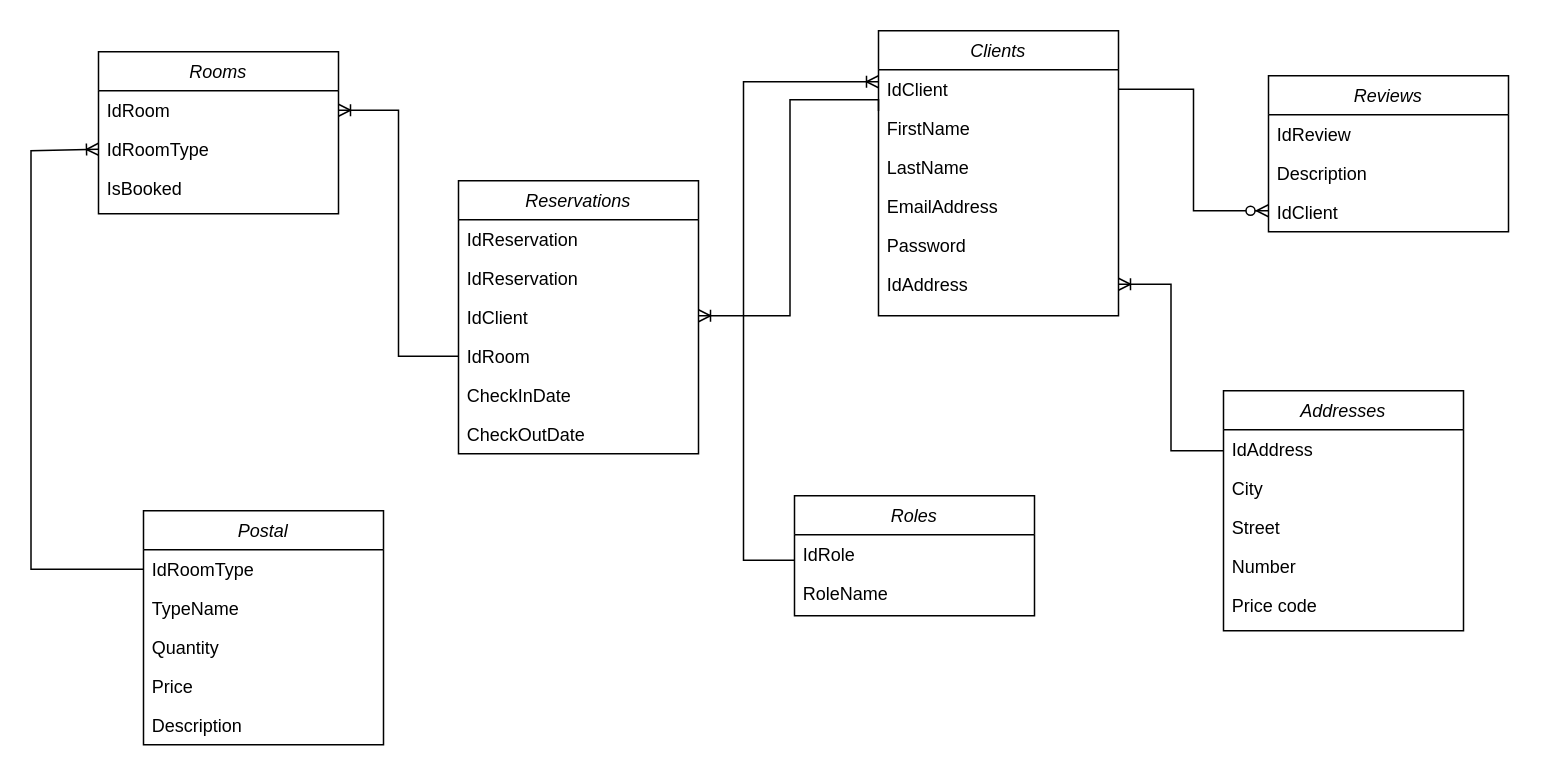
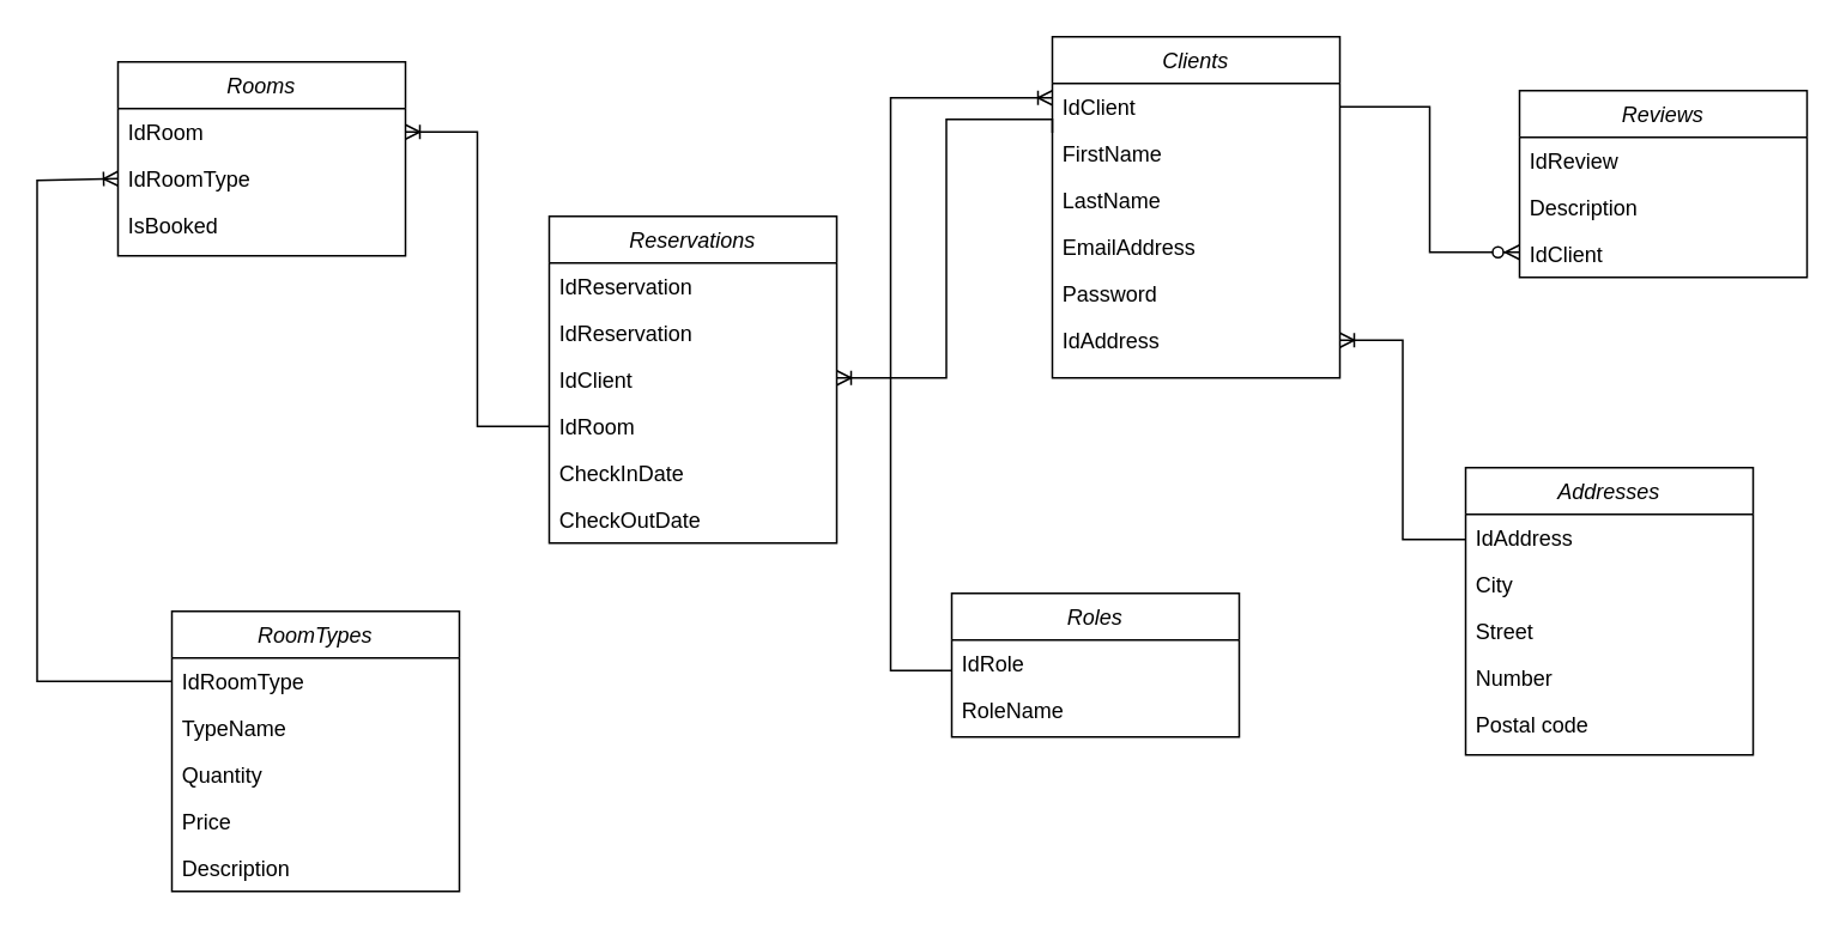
- <mxCell id="35" value="Postal" style="swimlane;fontStyle=2;align=center;verticalAlign=top;childLayout=stackLayout;horizontal=1;startSize=26;horizontalStack=0;resizeParent=1;resizeLast=0;collapsible=1;marginBottom=0;rounded=0;shadow=0;strokeWidth=1;" vertex="1" parent="1"><mxGeometry x="95" y="340" width="160" height="156" as="geometry"><mxRectangle x="230" y="140" width="160" height="26" as="alternateBounds" /></mxGeometry></mxCell>
+ <mxCell id="35" value="RoomTypes" style="swimlane;fontStyle=2;align=center;verticalAlign=top;childLayout=stackLayout;horizontal=1;startSize=26;horizontalStack=0;resizeParent=1;resizeLast=0;collapsible=1;marginBottom=0;rounded=0;shadow=0;strokeWidth=1;" vertex="1" parent="1"><mxGeometry x="95" y="340" width="160" height="156" as="geometry"><mxRectangle x="230" y="140" width="160" height="26" as="alternateBounds" /></mxGeometry></mxCell>
- <mxCell id="29" value="Price code" style="text;align=left;verticalAlign=top;spacingLeft=4;spacingRight=4;overflow=hidden;rotatable=0;points=[[0,0.5],[1,0.5]];portConstraint=eastwest;rounded=0;shadow=0;html=0;" vertex="1" parent="24"><mxGeometry y="130" width="160" height="30" as="geometry" /></mxCell>
+ <mxCell id="29" value="Postal code" style="text;align=left;verticalAlign=top;spacingLeft=4;spacingRight=4;overflow=hidden;rotatable=0;points=[[0,0.5],[1,0.5]];portConstraint=eastwest;rounded=0;shadow=0;html=0;" vertex="1" parent="24"><mxGeometry y="130" width="160" height="30" as="geometry" /></mxCell>
